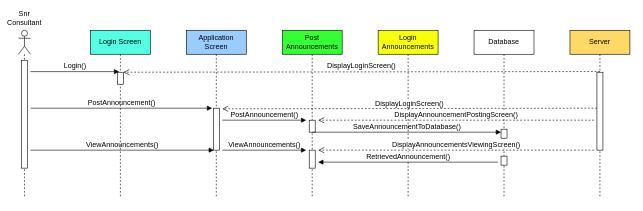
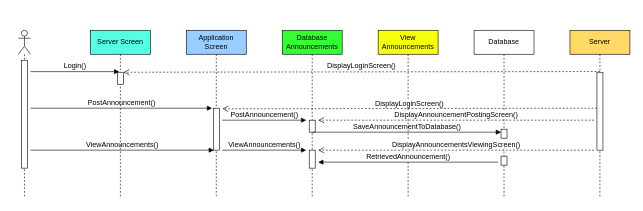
- <mxCell id="28" value="Snr Consultant" style="text;html=1;strokeColor=none;fillColor=none;align=center;verticalAlign=middle;whiteSpace=wrap;rounded=0;" vertex="1" parent="1"><mxGeometry x="20" y="20" width="40" height="20" as="geometry" /></mxCell>
- <mxCell id="7" value="Login Screen" style="shape=umlLifeline;perimeter=lifelinePerimeter;whiteSpace=wrap;html=1;container=1;collapsible=0;recursiveResize=0;outlineConnect=0;fillColor=#54FFE3;" vertex="1" parent="1"><mxGeometry x="150" y="50" width="100" height="280" as="geometry" /></mxCell>
+ <mxCell id="7" value="Server Screen" style="shape=umlLifeline;perimeter=lifelinePerimeter;whiteSpace=wrap;html=1;container=1;collapsible=0;recursiveResize=0;outlineConnect=0;fillColor=#54FFE3;" vertex="1" parent="1"><mxGeometry x="150" y="50" width="100" height="280" as="geometry" /></mxCell>
- <mxCell id="13" value="Post Announcements" style="shape=umlLifeline;perimeter=lifelinePerimeter;whiteSpace=wrap;html=1;container=1;collapsible=0;recursiveResize=0;outlineConnect=0;fillColor=#33FF33;" vertex="1" parent="1"><mxGeometry x="470" y="50" width="100" height="280" as="geometry" /></mxCell>
+ <mxCell id="13" value="Database Announcements" style="shape=umlLifeline;perimeter=lifelinePerimeter;whiteSpace=wrap;html=1;container=1;collapsible=0;recursiveResize=0;outlineConnect=0;fillColor=#33FF33;" vertex="1" parent="1"><mxGeometry x="470" y="50" width="100" height="280" as="geometry" /></mxCell>
- <mxCell id="17" value="Login Announcements" style="shape=umlLifeline;perimeter=lifelinePerimeter;whiteSpace=wrap;html=1;container=1;collapsible=0;recursiveResize=0;outlineConnect=0;fillColor=#F7FF0A;" vertex="1" parent="1"><mxGeometry x="630" y="50" width="100" height="280" as="geometry" /></mxCell>
+ <mxCell id="17" value="View Announcements" style="shape=umlLifeline;perimeter=lifelinePerimeter;whiteSpace=wrap;html=1;container=1;collapsible=0;recursiveResize=0;outlineConnect=0;fillColor=#F7FF0A;" vertex="1" parent="1"><mxGeometry x="630" y="50" width="100" height="280" as="geometry" /></mxCell>
